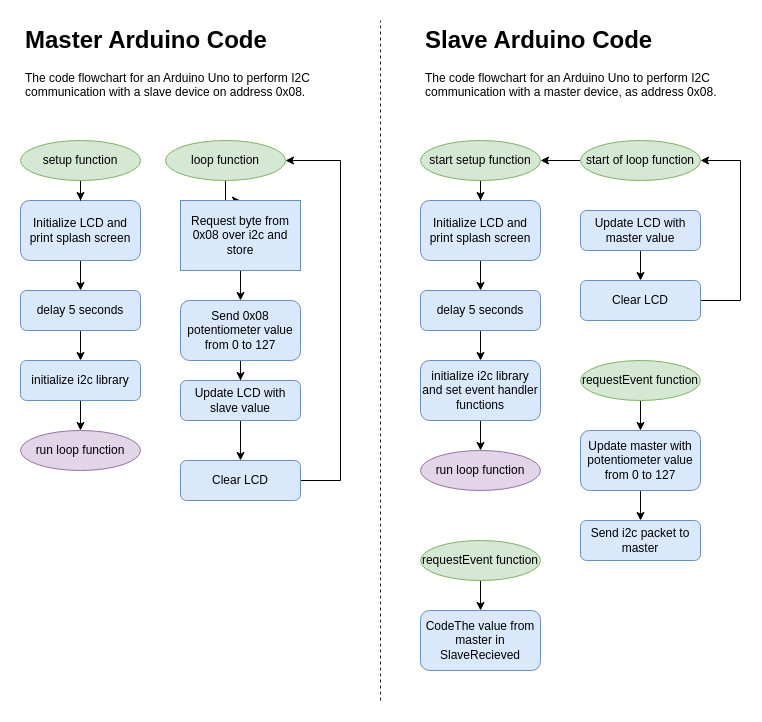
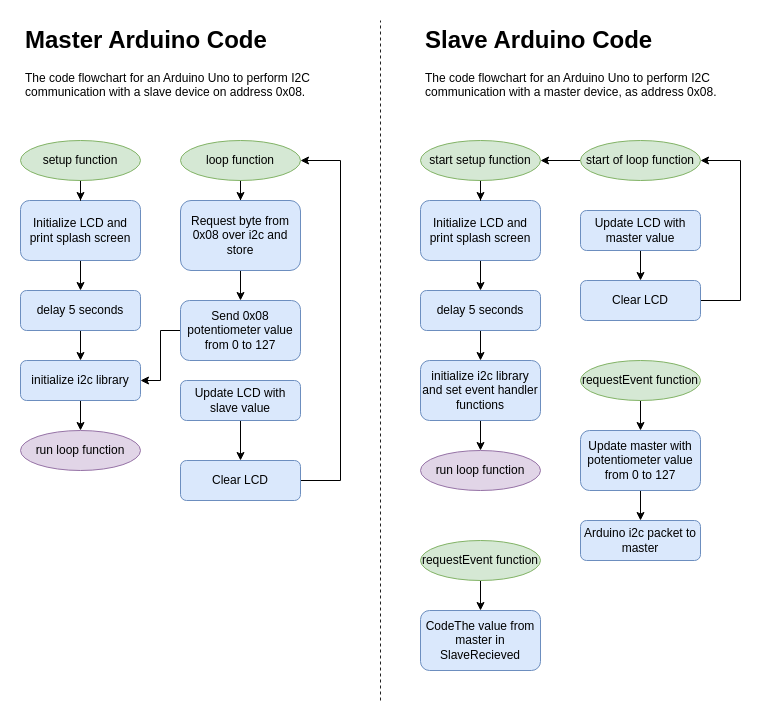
- <mxCell id="11" value="loop&amp;nbsp;function" style="ellipse;whiteSpace=wrap;html=1;fillColor=#d5e8d4;strokeColor=#82b366;" vertex="1" parent="1"><mxGeometry x="165" y="140" width="120" height="40" as="geometry" /></mxCell>
+ <mxCell id="11" value="loop&amp;nbsp;function" style="ellipse;whiteSpace=wrap;html=1;fillColor=#d5e8d4;strokeColor=#82b366;" vertex="1" parent="1"><mxGeometry x="180" y="140" width="120" height="40" as="geometry" /></mxCell>
- <mxCell id="13" value="Request byte from 0x08 over i2c and store" style="whiteSpace=wrap;html=1;fillColor=#dae8fc;strokeColor=#6c8ebf;rounded=0;" vertex="1" parent="1"><mxGeometry x="180" y="200" width="120" height="70" as="geometry" /></mxCell>
+ <mxCell id="13" value="Request byte from 0x08 over i2c and store" style="rounded=1;whiteSpace=wrap;html=1;fillColor=#dae8fc;strokeColor=#6c8ebf;" vertex="1" parent="1"><mxGeometry x="180" y="200" width="120" height="70" as="geometry" /></mxCell>
- <mxCell id="14" value="" style="edgeStyle=orthogonalEdgeStyle;rounded=0;orthogonalLoop=1;jettySize=auto;html=1;" edge="1" parent="1" source="15" target="18"><mxGeometry relative="1" as="geometry" /></mxCell>
+ <mxCell id="14" value="" style="edgeStyle=orthogonalEdgeStyle;rounded=0;orthogonalLoop=1;jettySize=auto;html=1;" edge="1" parent="1" source="15" target="9"><mxGeometry relative="1" as="geometry" /></mxCell>
- <mxCell id="43" value="Send i2c packet to master" style="whiteSpace=wrap;html=1;fillColor=#dae8fc;strokeColor=#6c8ebf;rounded=1;" vertex="1" parent="1"><mxGeometry x="580" y="520" width="120" height="40" as="geometry" /></mxCell>
+ <mxCell id="43" value="Arduino i2c packet to master" style="whiteSpace=wrap;html=1;fillColor=#dae8fc;strokeColor=#6c8ebf;rounded=1;" vertex="1" parent="1"><mxGeometry x="580" y="520" width="120" height="40" as="geometry" /></mxCell>
